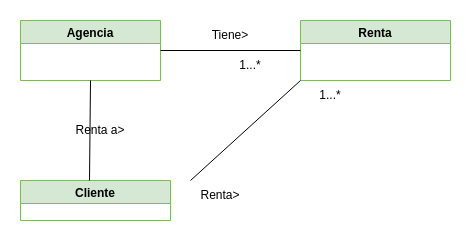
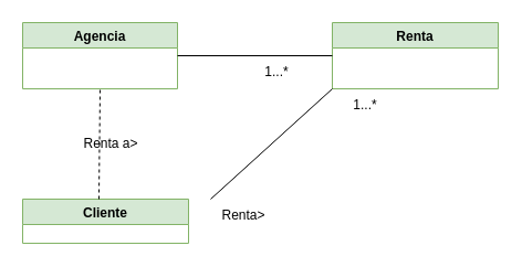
- <mxCell id="8" value="Tiene&amp;gt;" style="text;html=1;strokeColor=none;fillColor=none;align=center;verticalAlign=middle;whiteSpace=wrap;rounded=0;" vertex="1" parent="1"><mxGeometry x="200" y="20" width="60" height="30" as="geometry" /></mxCell>
- <mxCell id="6" value="" style="endArrow=none;html=1;rounded=0;entryX=0.5;entryY=1;entryDx=0;entryDy=0;exitX=0.46;exitY=0;exitDx=0;exitDy=0;exitPerimeter=0;" edge="1" parent="1" source="4" target="2"><mxGeometry width="50" height="50" relative="1" as="geometry"><mxPoint x="90" y="170" as="sourcePoint" /><mxPoint x="120" y="80" as="targetPoint" /></mxGeometry></mxCell>
+ <mxCell id="6" value="" style="endArrow=none;html=1;rounded=0;entryX=0.5;entryY=1;entryDx=0;entryDy=0;exitX=0.46;exitY=0;exitDx=0;exitDy=0;exitPerimeter=0;dashed=1;" edge="1" parent="1" source="4" target="2"><mxGeometry width="50" height="50" relative="1" as="geometry"><mxPoint x="90" y="170" as="sourcePoint" /><mxPoint x="120" y="80" as="targetPoint" /></mxGeometry></mxCell>
